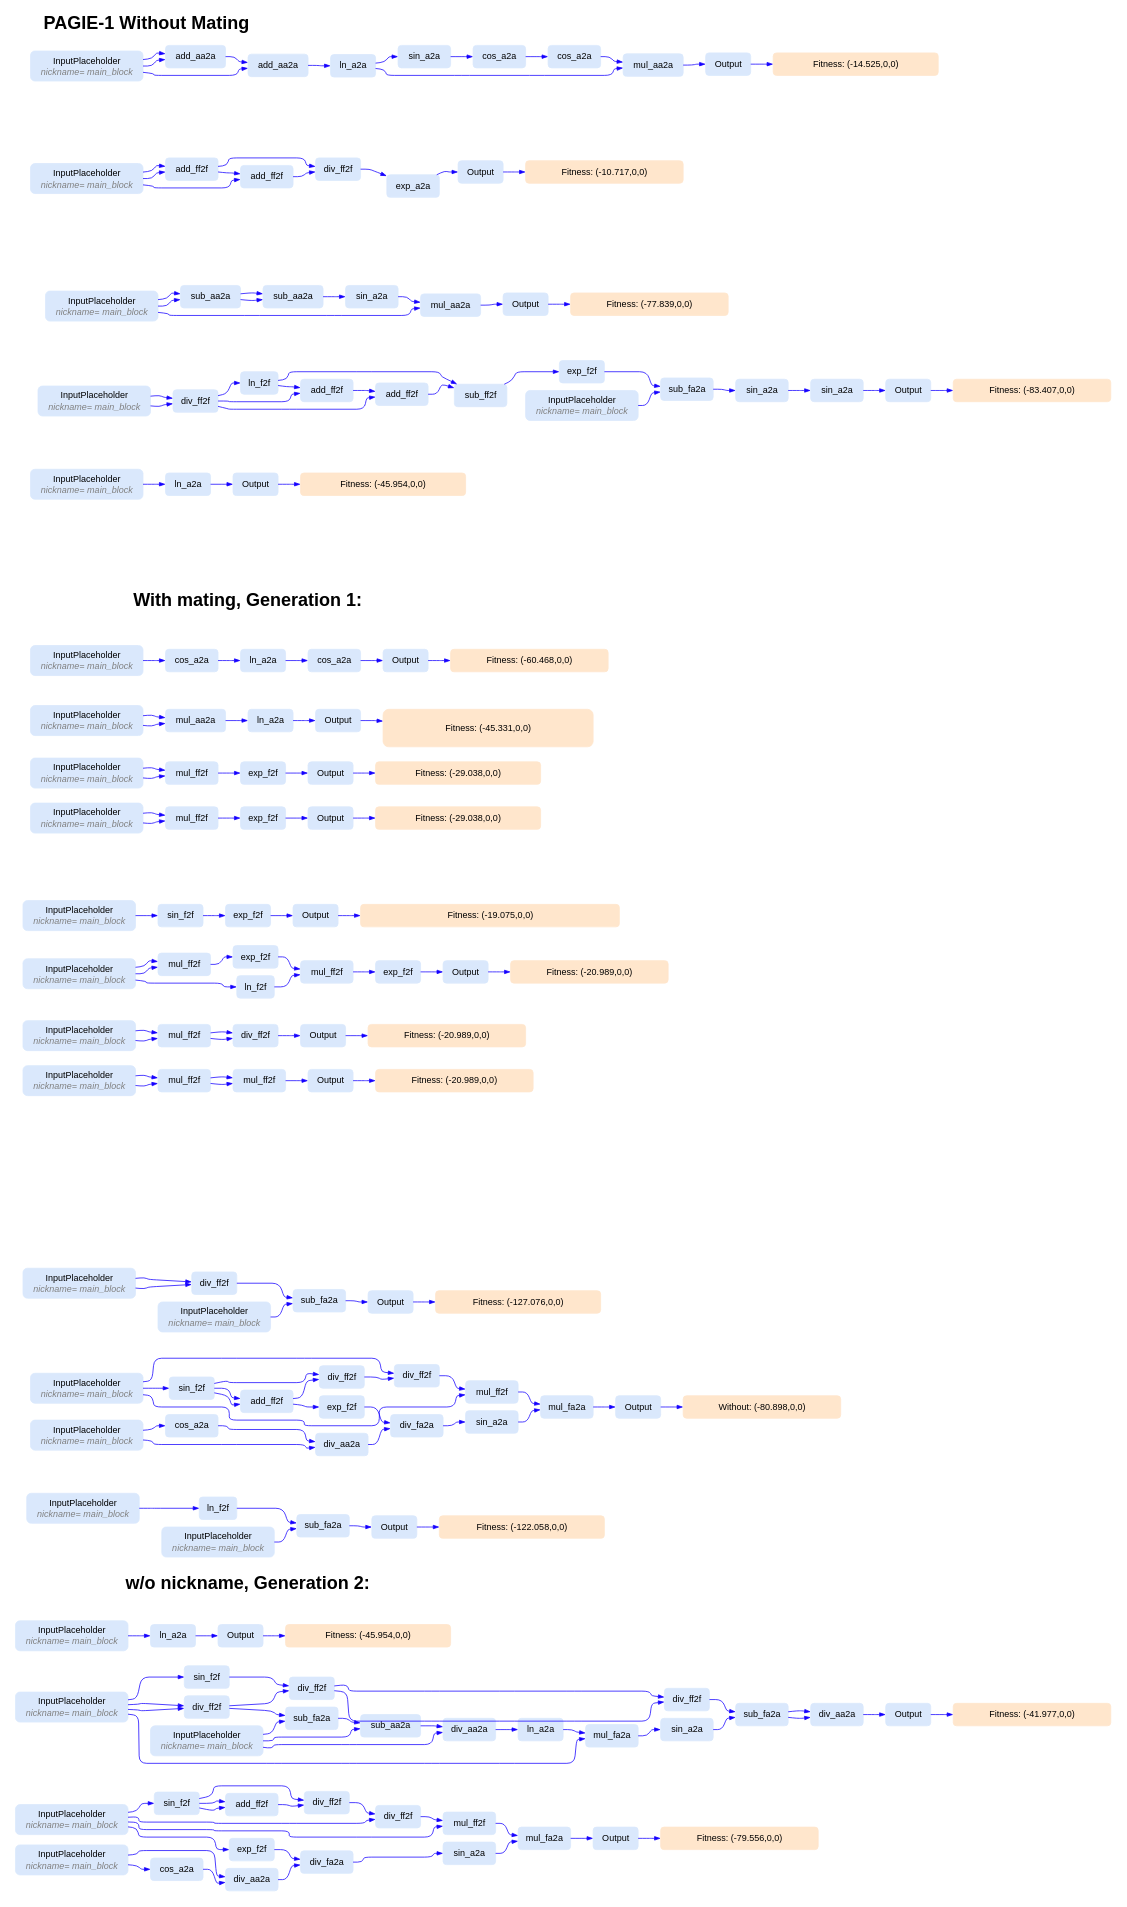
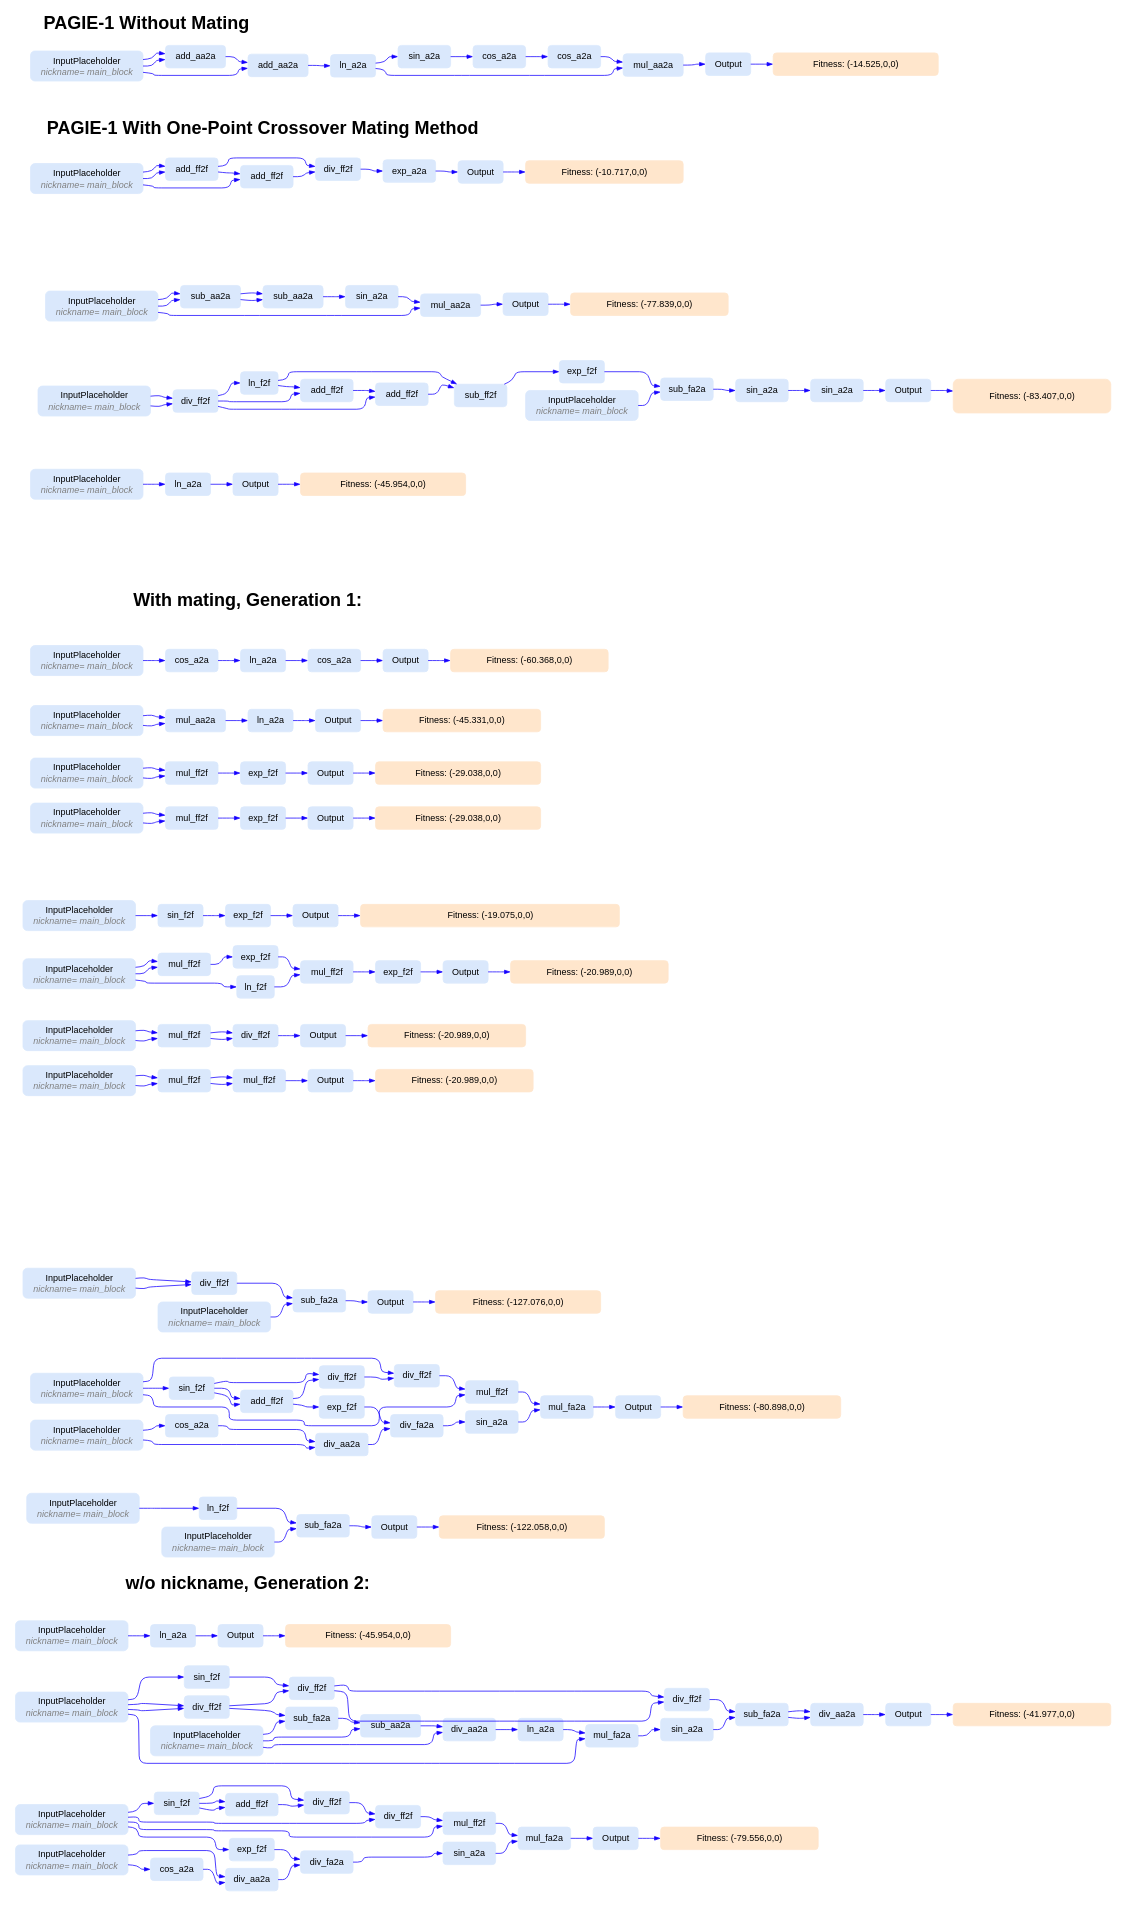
+ <mxCell id="41" value="&lt;font style=&quot;font-size: 24px&quot;&gt;&lt;b&gt;PAGIE-1 With One-Point Crossover Mating Method&lt;/b&gt;&lt;/font&gt;" style="text;html=1;strokeColor=none;fillColor=none;align=center;verticalAlign=middle;whiteSpace=wrap;rounded=0;" vertex="1" parent="1"><mxGeometry x="40" y="160" width="620" height="20" as="geometry" /></mxCell>
- <mxCell id="28" value="exp_a2a&lt;br&gt;&lt;i style=&quot;color: gray&quot;&gt;&lt;/i&gt;" style="html=1;shape=rectangle;rounded=1;fillColor=#dae8fc;strokeColor=#dae8fc" vertex="1" parent="1"><mxGeometry x="515" y="232.5" width="70" height="30" as="geometry" /></mxCell>
+ <mxCell id="28" value="exp_a2a&lt;br&gt;&lt;i style=&quot;color: gray&quot;&gt;&lt;/i&gt;" style="html=1;shape=rectangle;rounded=1;fillColor=#dae8fc;strokeColor=#dae8fc" vertex="1" parent="1"><mxGeometry x="510" y="212.5" width="70" height="30" as="geometry" /></mxCell>
- <mxCell id="70" value="Fitness: (-83.407,0,0)&lt;br&gt;&lt;i style=&quot;color: gray&quot;&gt;&lt;/i&gt;" style="html=1;shape=rectangle;rounded=1;fillColor=#ffe6cc;strokeColor=#ffe6cc" vertex="1" parent="1"><mxGeometry x="1270" y="505" width="210" height="30" as="geometry" /></mxCell>
+ <mxCell id="70" value="Fitness: (-83.407,0,0)&lt;br&gt;&lt;i style=&quot;color: gray&quot;&gt;&lt;/i&gt;" style="html=1;shape=rectangle;rounded=1;fillColor=#ffe6cc;strokeColor=#ffe6cc" vertex="1" parent="1"><mxGeometry x="1270" y="505" width="210" height="45" as="geometry" /></mxCell>
- <mxCell id="99" value="Fitness: (-60.468,0,0)&lt;br&gt;&lt;i style=&quot;color: gray&quot;&gt;&lt;/i&gt;" style="html=1;shape=rectangle;rounded=1;fillColor=#ffe6cc;strokeColor=#ffe6cc" vertex="1" parent="1"><mxGeometry x="600" y="865" width="210" height="30" as="geometry" /></mxCell>
+ <mxCell id="99" value="Fitness: (-60.368,0,0)&lt;br&gt;&lt;i style=&quot;color: gray&quot;&gt;&lt;/i&gt;" style="html=1;shape=rectangle;rounded=1;fillColor=#ffe6cc;strokeColor=#ffe6cc" vertex="1" parent="1"><mxGeometry x="600" y="865" width="210" height="30" as="geometry" /></mxCell>
- <mxCell id="109" value="Fitness: (-45.331,0,0)&lt;br&gt;&lt;i style=&quot;color: gray&quot;&gt;&lt;/i&gt;" style="html=1;shape=rectangle;rounded=1;fillColor=#ffe6cc;strokeColor=#ffe6cc" vertex="1" parent="1"><mxGeometry x="510" y="945" width="280" height="50" as="geometry" /></mxCell>
+ <mxCell id="109" value="Fitness: (-45.331,0,0)&lt;br&gt;&lt;i style=&quot;color: gray&quot;&gt;&lt;/i&gt;" style="html=1;shape=rectangle;rounded=1;fillColor=#ffe6cc;strokeColor=#ffe6cc" vertex="1" parent="1"><mxGeometry x="510" y="945" width="210" height="30" as="geometry" /></mxCell>
- <mxCell id="292" value="Without: (-80.898,0,0)&lt;br&gt;&lt;i style=&quot;color: gray&quot;&gt;&lt;/i&gt;" style="html=1;shape=rectangle;rounded=1;fillColor=#ffe6cc;strokeColor=#ffe6cc" vertex="1" parent="1"><mxGeometry x="910" y="1860" width="210" height="30" as="geometry" /></mxCell>
+ <mxCell id="292" value="Fitness: (-80.898,0,0)&lt;br&gt;&lt;i style=&quot;color: gray&quot;&gt;&lt;/i&gt;" style="html=1;shape=rectangle;rounded=1;fillColor=#ffe6cc;strokeColor=#ffe6cc" vertex="1" parent="1"><mxGeometry x="910" y="1860" width="210" height="30" as="geometry" /></mxCell>
